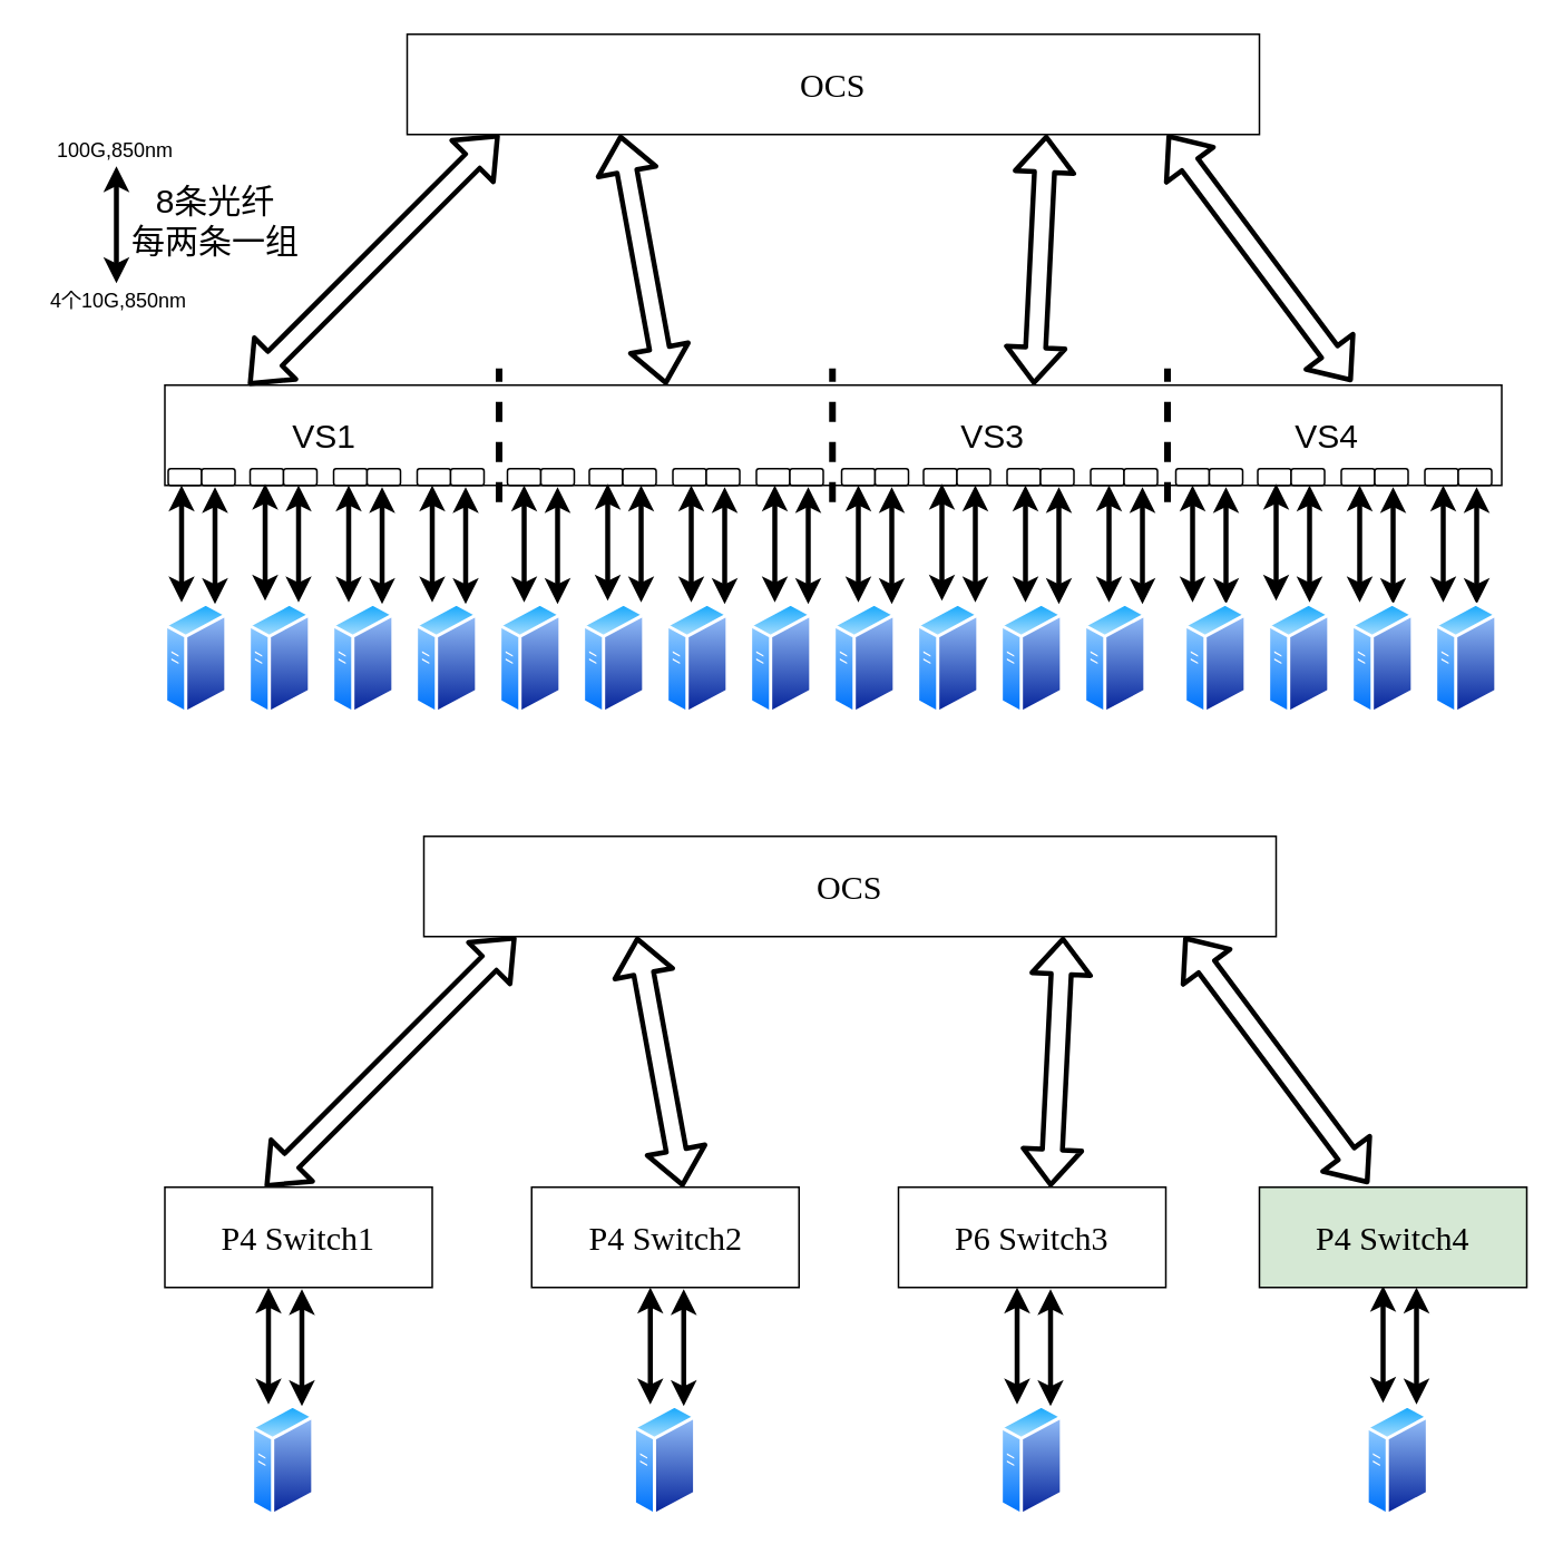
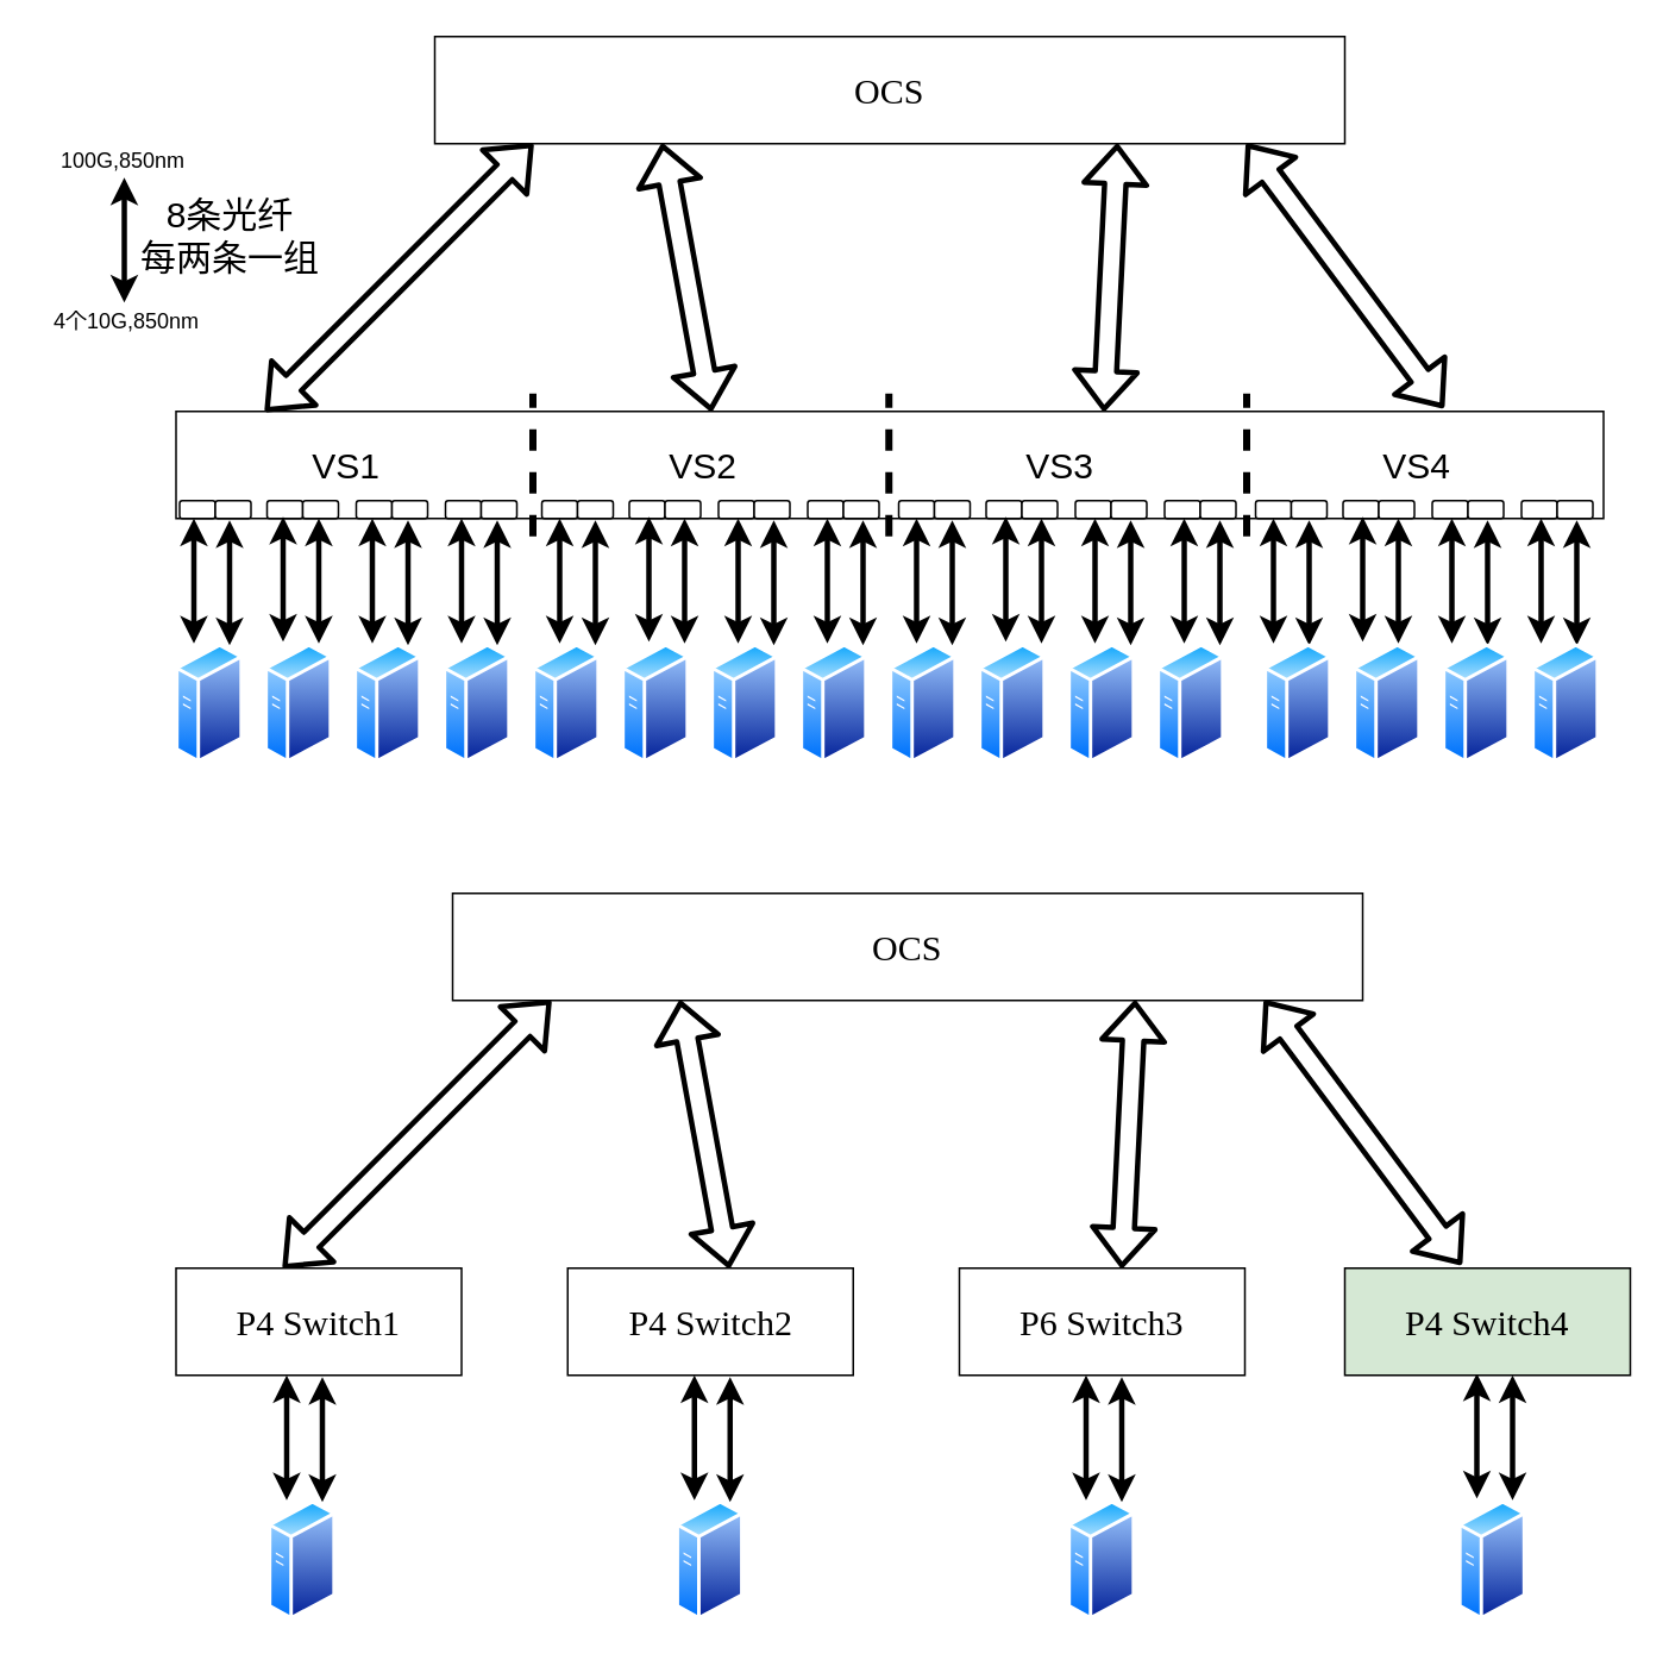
+ <mxCell id="8" value="&lt;font style=&quot;font-size: 20px&quot;&gt;VS2&lt;/font&gt;" style="text;html=1;align=center;verticalAlign=middle;resizable=0;points=[];autosize=1;" parent="1" vertex="1"><mxGeometry x="368" y="250" width="50" height="20" as="geometry" /></mxCell>
